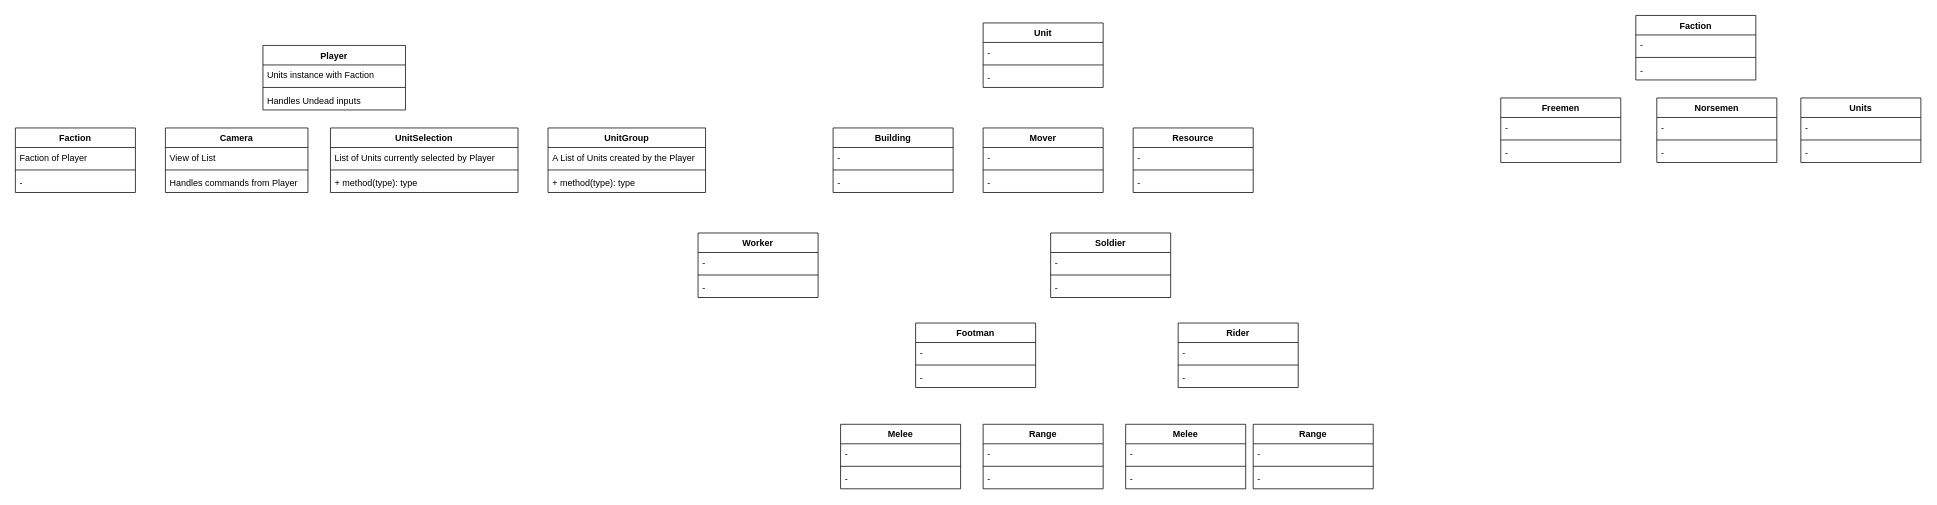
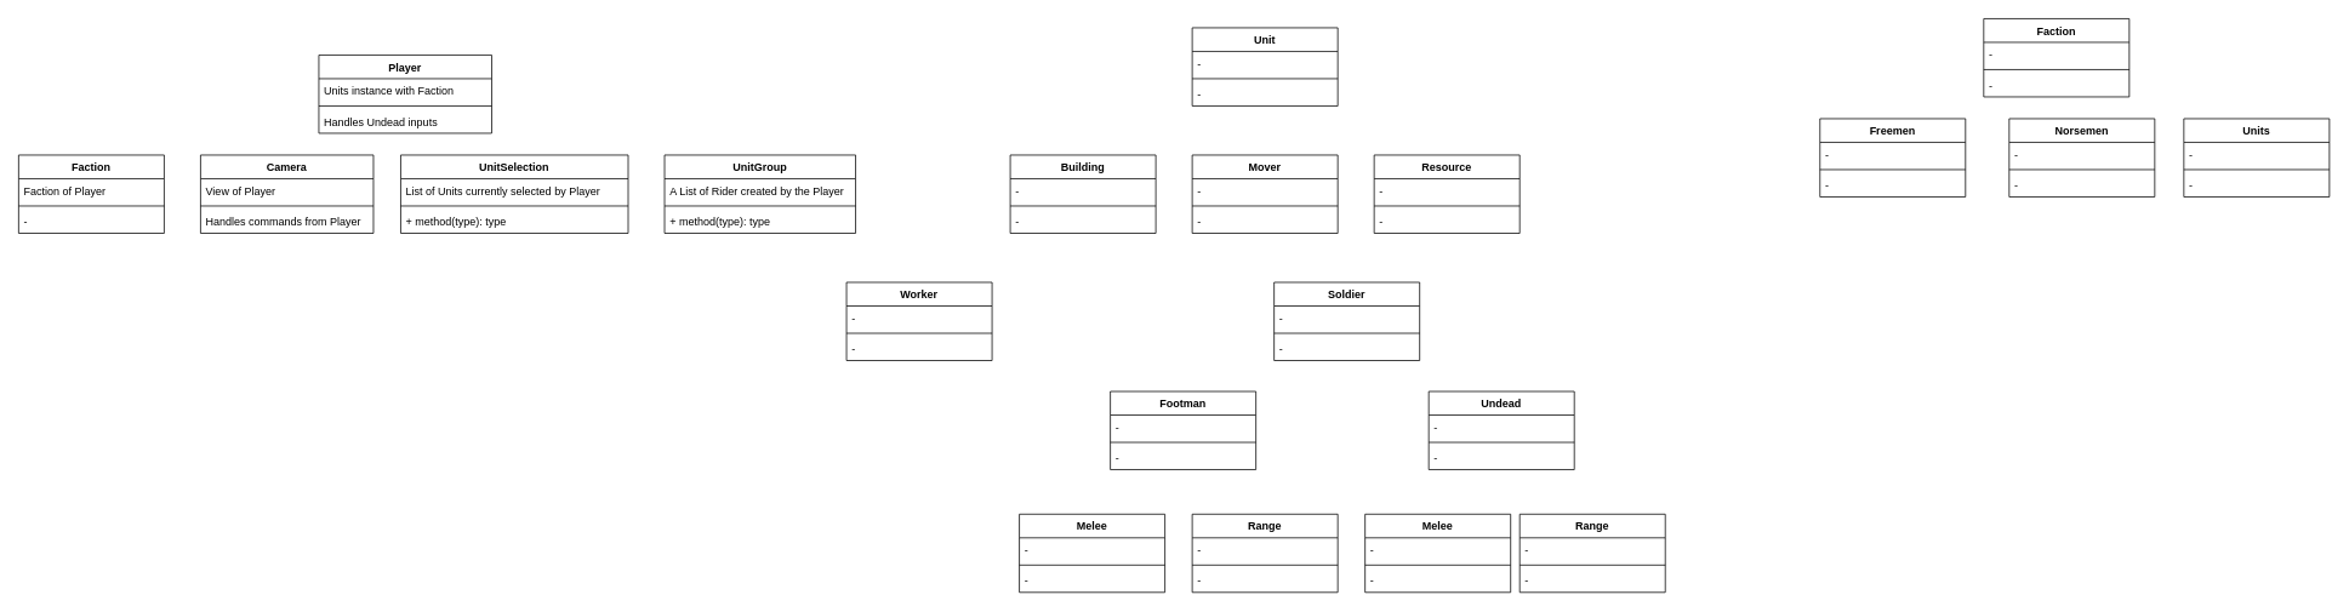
- <mxCell id="3" value="View of List" style="text;strokeColor=none;fillColor=none;align=left;verticalAlign=top;spacingLeft=4;spacingRight=4;overflow=hidden;rotatable=0;points=[[0,0.5],[1,0.5]];portConstraint=eastwest;" parent="2" vertex="1"><mxGeometry y="26" width="190" height="26" as="geometry" /></mxCell>
+ <mxCell id="3" value="View of Player" style="text;strokeColor=none;fillColor=none;align=left;verticalAlign=top;spacingLeft=4;spacingRight=4;overflow=hidden;rotatable=0;points=[[0,0.5],[1,0.5]];portConstraint=eastwest;" parent="2" vertex="1"><mxGeometry y="26" width="190" height="26" as="geometry" /></mxCell>
- <mxCell id="15" value="A List of Units created by the Player" style="text;strokeColor=none;fillColor=none;align=left;verticalAlign=top;spacingLeft=4;spacingRight=4;overflow=hidden;rotatable=0;points=[[0,0.5],[1,0.5]];portConstraint=eastwest;" parent="14" vertex="1"><mxGeometry y="26" width="210" height="26" as="geometry" /></mxCell>
+ <mxCell id="15" value="A List of Rider created by the Player" style="text;strokeColor=none;fillColor=none;align=left;verticalAlign=top;spacingLeft=4;spacingRight=4;overflow=hidden;rotatable=0;points=[[0,0.5],[1,0.5]];portConstraint=eastwest;" parent="14" vertex="1"><mxGeometry y="26" width="210" height="26" as="geometry" /></mxCell>
- <mxCell id="54" value="Rider" style="swimlane;fontStyle=1;align=center;verticalAlign=top;childLayout=stackLayout;horizontal=1;startSize=26;horizontalStack=0;resizeParent=1;resizeParentMax=0;resizeLast=0;collapsible=1;marginBottom=0;" parent="1" vertex="1"><mxGeometry x="1570" y="430" width="160" height="86" as="geometry" /></mxCell>
+ <mxCell id="54" value="Undead" style="swimlane;fontStyle=1;align=center;verticalAlign=top;childLayout=stackLayout;horizontal=1;startSize=26;horizontalStack=0;resizeParent=1;resizeParentMax=0;resizeLast=0;collapsible=1;marginBottom=0;" parent="1" vertex="1"><mxGeometry x="1570" y="430" width="160" height="86" as="geometry" /></mxCell>
